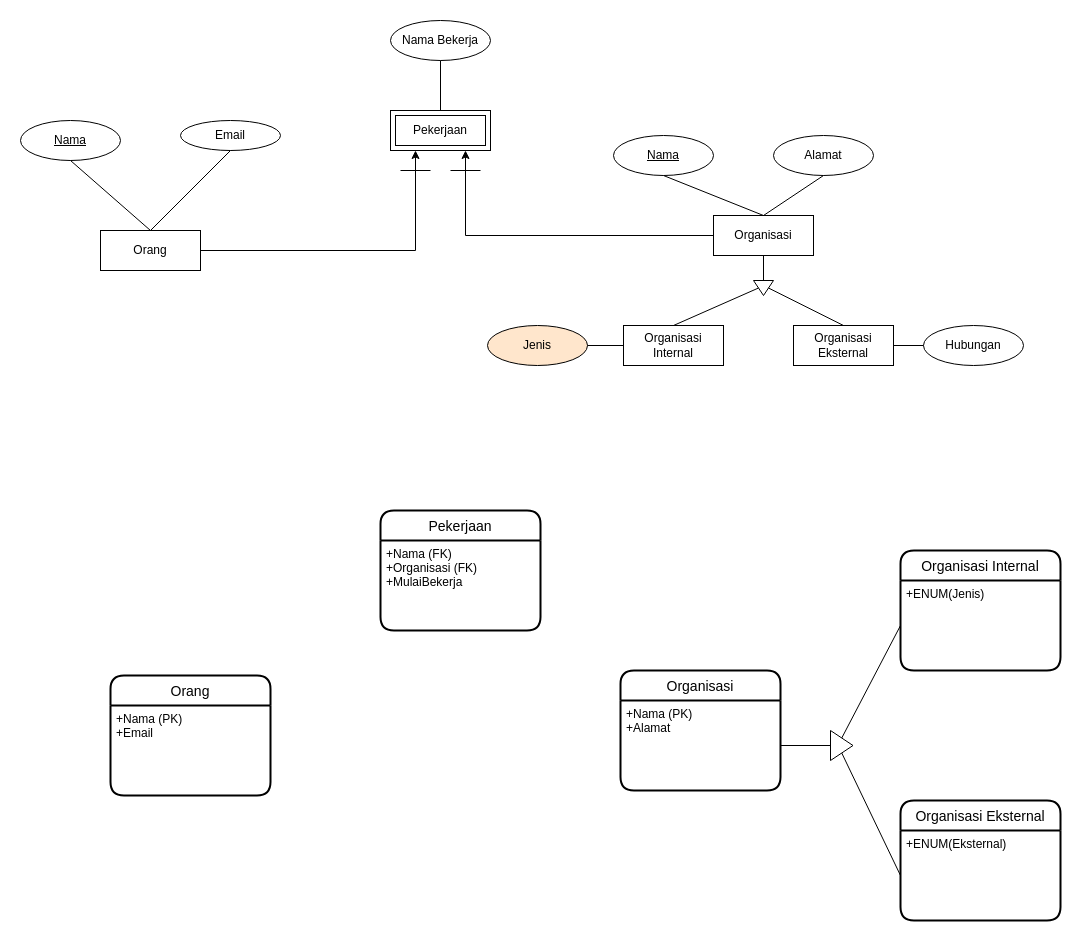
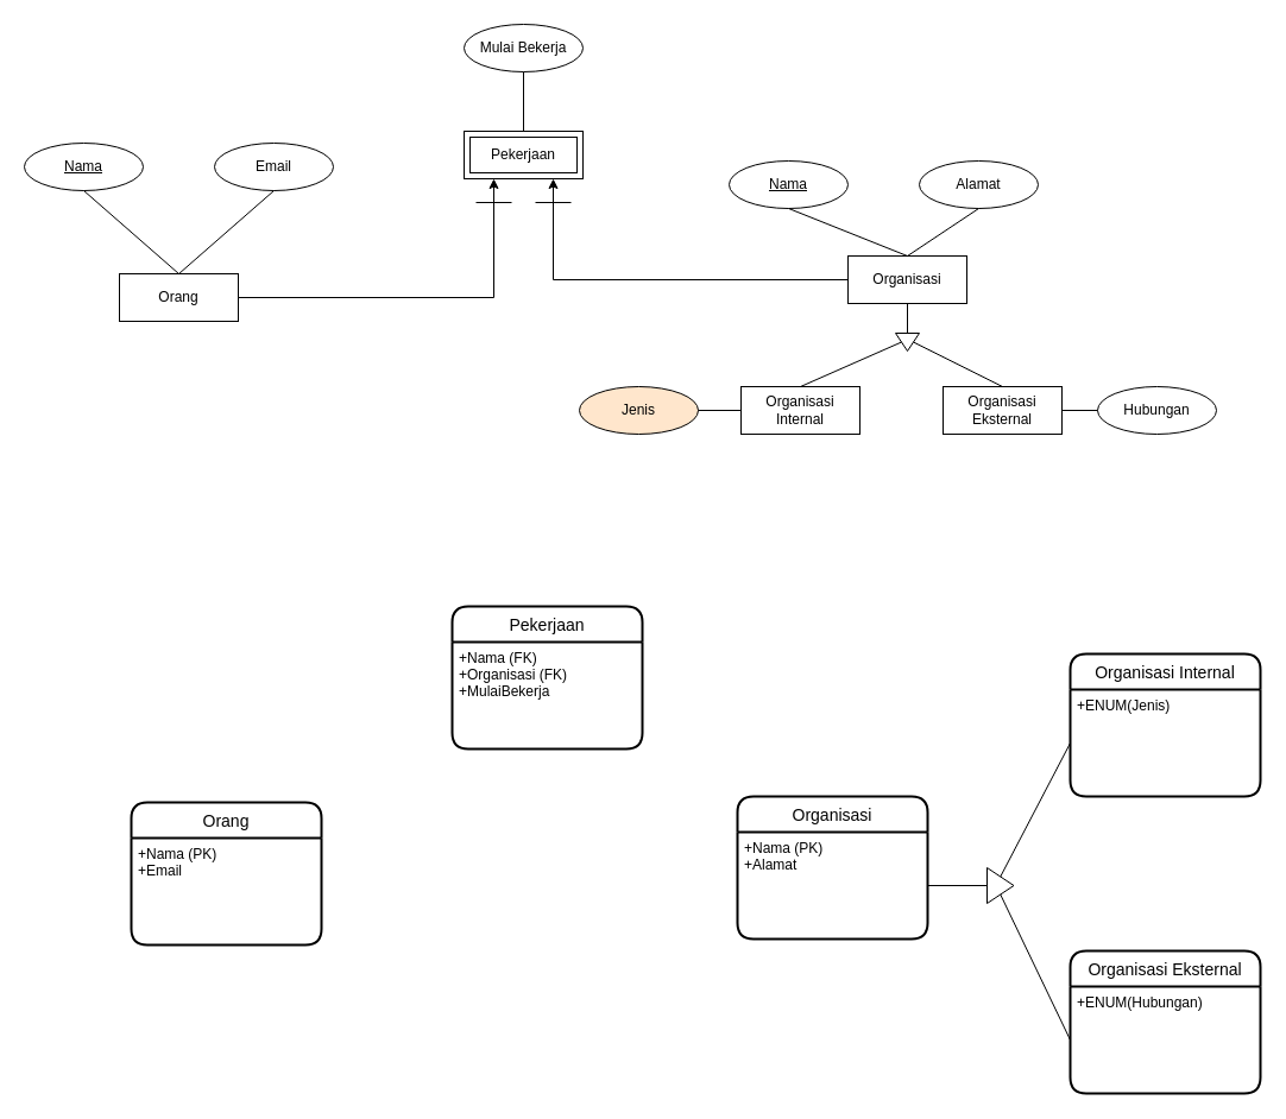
- <mxCell id="27" value="Nama Bekerja" style="ellipse;whiteSpace=wrap;html=1;align=center;" vertex="1" parent="2"><mxGeometry x="370" width="100" height="40" as="geometry" /></mxCell>
+ <mxCell id="27" value="Mulai Bekerja" style="ellipse;whiteSpace=wrap;html=1;align=center;" vertex="1" parent="2"><mxGeometry x="370" width="100" height="40" as="geometry" /></mxCell>
- <mxCell id="5" value="Email" style="ellipse;whiteSpace=wrap;html=1;align=center;" vertex="1" parent="2"><mxGeometry x="160" y="100" width="100" height="30" as="geometry" /></mxCell>
+ <mxCell id="5" value="Email" style="ellipse;whiteSpace=wrap;html=1;align=center;" vertex="1" parent="2"><mxGeometry x="160" y="100" width="100" height="40" as="geometry" /></mxCell>
- <mxCell id="38" value="+ENUM(Eksternal)" style="align=left;strokeColor=none;fillColor=none;spacingLeft=4;fontSize=12;verticalAlign=top;resizable=0;rotatable=0;part=1;" vertex="1" parent="37"><mxGeometry y="30" width="160" height="90" as="geometry" /></mxCell>
+ <mxCell id="38" value="+ENUM(Hubungan)" style="align=left;strokeColor=none;fillColor=none;spacingLeft=4;fontSize=12;verticalAlign=top;resizable=0;rotatable=0;part=1;" vertex="1" parent="37"><mxGeometry y="30" width="160" height="90" as="geometry" /></mxCell>
